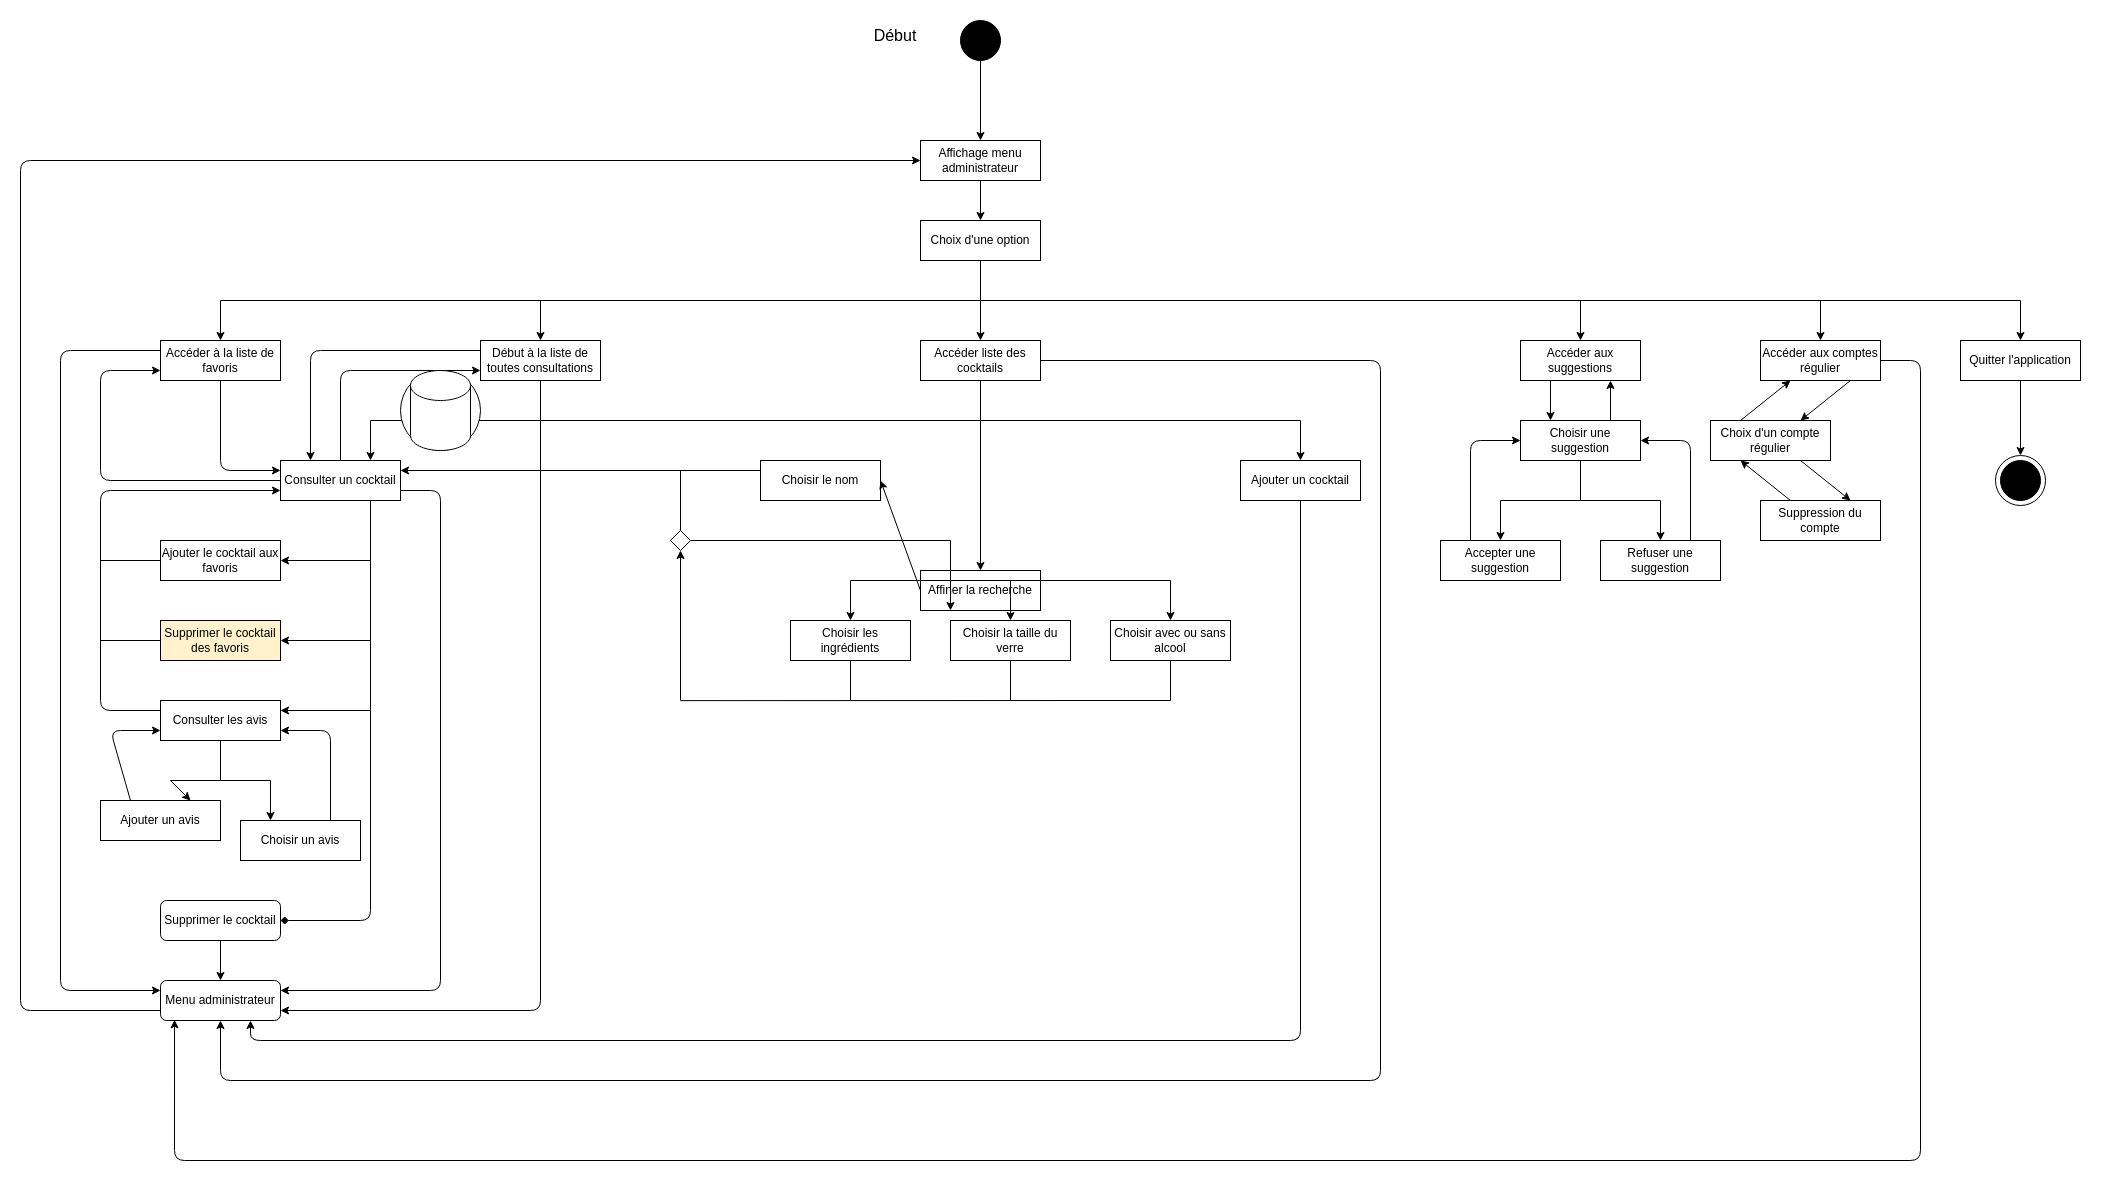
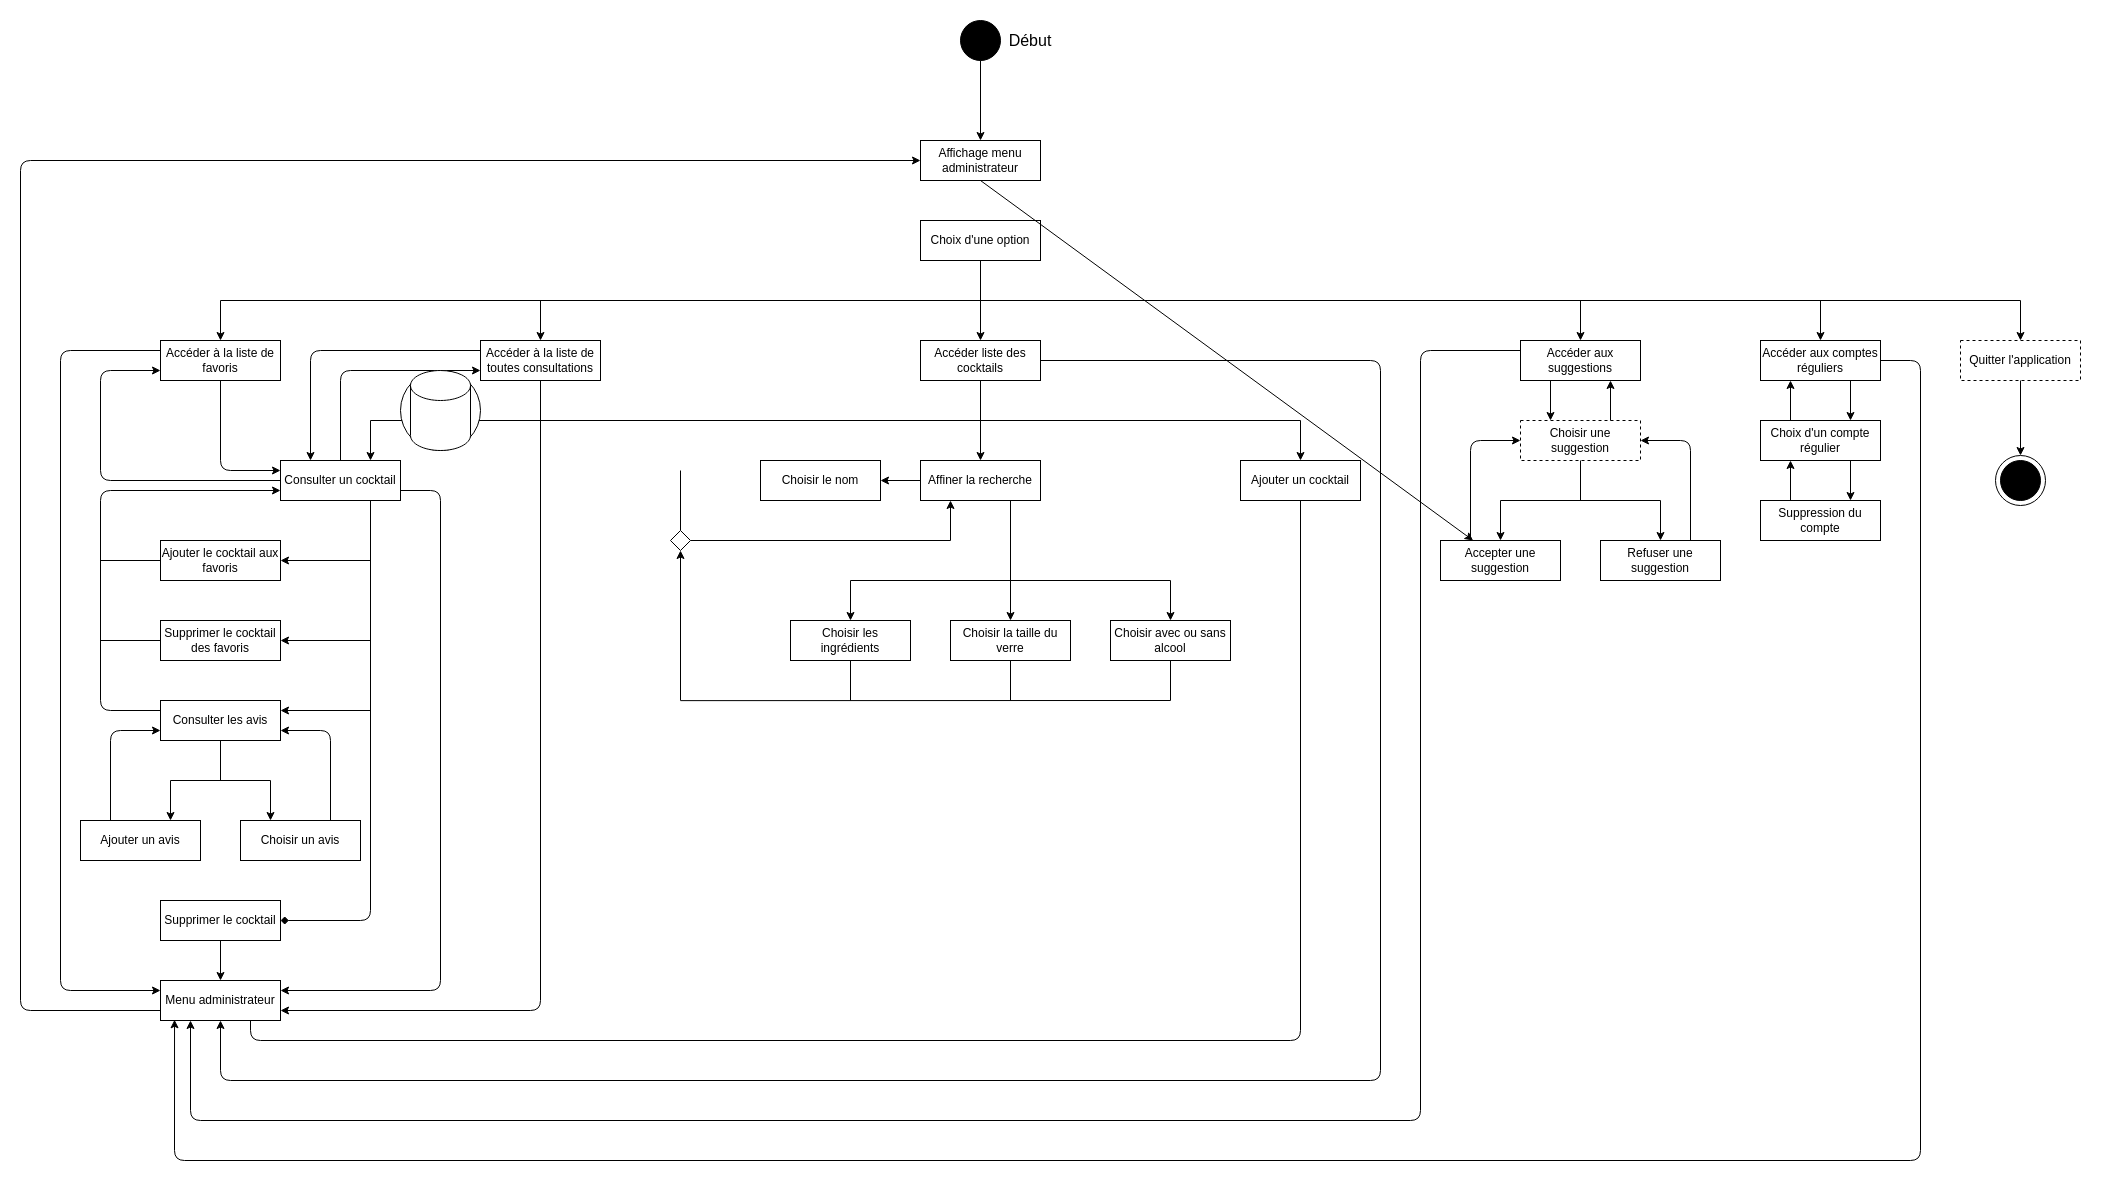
- <mxCell id="8" value="&lt;font style=&quot;font-size: 16px&quot;&gt;Début&lt;/font&gt;" style="text;html=1;strokeColor=none;fillColor=none;align=center;verticalAlign=middle;whiteSpace=wrap;rounded=0;" parent="1" vertex="1"><mxGeometry x="865" y="25" width="60" height="20" as="geometry" /></mxCell>
+ <mxCell id="8" value="&lt;font style=&quot;font-size: 16px&quot;&gt;Début&lt;/font&gt;" style="text;html=1;strokeColor=none;fillColor=none;align=center;verticalAlign=middle;whiteSpace=wrap;rounded=0;" parent="1" vertex="1"><mxGeometry x="1000" y="30" width="60" height="20" as="geometry" /></mxCell>
- <mxCell id="16" value="" style="endArrow=classic;html=1;entryX=0.5;entryY=0;entryDx=0;entryDy=0;exitX=0.5;exitY=1;exitDx=0;exitDy=0;" parent="1" source="3" target="14" edge="1"><mxGeometry width="50" height="50" relative="1" as="geometry"><mxPoint x="990" y="70" as="sourcePoint" /><mxPoint x="990" y="150" as="targetPoint" /></mxGeometry></mxCell>
+ <mxCell id="16" value="" style="endArrow=classic;html=1;exitX=0.5;exitY=1;exitDx=0;exitDy=0;" parent="1" source="3" target="80" edge="1"><mxGeometry width="50" height="50" relative="1" as="geometry"><mxPoint x="990" y="70" as="sourcePoint" /><mxPoint x="990" y="150" as="targetPoint" /></mxGeometry></mxCell>
- <mxCell id="64" value="Début à la liste de toutes consultations" style="rounded=0;whiteSpace=wrap;html=1;fillColor=#FFFFFF;" parent="1" vertex="1"><mxGeometry x="480" y="340" width="120" height="40" as="geometry" /></mxCell>
+ <mxCell id="64" value="Accéder à la liste de toutes consultations" style="rounded=0;whiteSpace=wrap;html=1;fillColor=#FFFFFF;" parent="1" vertex="1"><mxGeometry x="480" y="340" width="120" height="40" as="geometry" /></mxCell>
- <mxCell id="93" value="Accéder aux comptes régulier" style="rounded=0;whiteSpace=wrap;html=1;fillColor=#FFFFFF;" parent="1" vertex="1"><mxGeometry x="1760" y="340" width="120" height="40" as="geometry" /></mxCell>
+ <mxCell id="93" value="Accéder aux comptes réguliers" style="rounded=0;whiteSpace=wrap;html=1;fillColor=#FFFFFF;" parent="1" vertex="1"><mxGeometry x="1760" y="340" width="120" height="40" as="geometry" /></mxCell>
- <mxCell id="9" value="Quitter l'application" style="rounded=0;whiteSpace=wrap;html=1;fillColor=#FFFFFF;" parent="1" vertex="1"><mxGeometry x="1960" y="340" width="120" height="40" as="geometry" /></mxCell>
+ <mxCell id="9" value="Quitter l'application" style="rounded=0;whiteSpace=wrap;html=1;fillColor=#FFFFFF;dashed=1;" parent="1" vertex="1"><mxGeometry x="1960" y="340" width="120" height="40" as="geometry" /></mxCell>
- <mxCell id="84" value="Choisir une suggestion" style="rounded=0;whiteSpace=wrap;html=1;fillColor=#FFFFFF;" parent="1" vertex="1"><mxGeometry x="1520" y="420" width="120" height="40" as="geometry" /></mxCell>
+ <mxCell id="84" value="Choisir une suggestion" style="rounded=0;whiteSpace=wrap;html=1;fillColor=#FFFFFF;dashed=1;" parent="1" vertex="1"><mxGeometry x="1520" y="420" width="120" height="40" as="geometry" /></mxCell>
- <mxCell id="95" value="Choix d'un compte régulier" style="rounded=0;whiteSpace=wrap;html=1;fillColor=#FFFFFF;" parent="1" vertex="1"><mxGeometry x="1710" y="420" width="120" height="40" as="geometry" /></mxCell>
+ <mxCell id="95" value="Choix d'un compte régulier" style="rounded=0;whiteSpace=wrap;html=1;fillColor=#FFFFFF;" parent="1" vertex="1"><mxGeometry x="1760" y="420" width="120" height="40" as="geometry" /></mxCell>
- <mxCell id="36" value="" style="endArrow=classic;html=1;entryX=1;entryY=0.25;entryDx=0;entryDy=0;exitX=0;exitY=0.25;exitDx=0;exitDy=0;" parent="1" source="18" target="30" edge="1"><mxGeometry width="50" height="50" relative="1" as="geometry"><mxPoint x="850" y="490" as="sourcePoint" /><mxPoint x="730" y="490" as="targetPoint" /></mxGeometry></mxCell>
- <mxCell id="28" value="Affiner la recherche" style="rounded=0;whiteSpace=wrap;html=1;fillColor=#FFFFFF;" parent="1" vertex="1"><mxGeometry x="920" y="570" width="120" height="40" as="geometry" /></mxCell>
+ <mxCell id="28" value="Affiner la recherche" style="rounded=0;whiteSpace=wrap;html=1;fillColor=#FFFFFF;" parent="1" vertex="1"><mxGeometry x="920" y="460" width="120" height="40" as="geometry" /></mxCell>
- <mxCell id="34" value="Supprimer le cocktail des favoris" style="rounded=0;whiteSpace=wrap;html=1;fillColor=#fff2cc;" parent="1" vertex="1"><mxGeometry x="160" y="620" width="120" height="40" as="geometry" /></mxCell>
+ <mxCell id="34" value="Supprimer le cocktail des favoris" style="rounded=0;whiteSpace=wrap;html=1;fillColor=#FFFFFF;" parent="1" vertex="1"><mxGeometry x="160" y="620" width="120" height="40" as="geometry" /></mxCell>
- <mxCell id="54" value="Ajouter un avis" style="rounded=0;whiteSpace=wrap;html=1;fillColor=#FFFFFF;" parent="1" vertex="1"><mxGeometry x="100" y="800" width="120" height="40" as="geometry" /></mxCell>
+ <mxCell id="54" value="Ajouter un avis" style="rounded=0;whiteSpace=wrap;html=1;fillColor=#FFFFFF;" parent="1" vertex="1"><mxGeometry x="80" y="820" width="120" height="40" as="geometry" /></mxCell>
- <mxCell id="75" value="Supprimer le cocktail" style="whiteSpace=wrap;html=1;fillColor=#FFFFFF;rounded=1;" parent="1" vertex="1"><mxGeometry x="160" y="900" width="120" height="40" as="geometry" /></mxCell>
+ <mxCell id="75" value="Supprimer le cocktail" style="rounded=0;whiteSpace=wrap;html=1;fillColor=#FFFFFF;" parent="1" vertex="1"><mxGeometry x="160" y="900" width="120" height="40" as="geometry" /></mxCell>
- <mxCell id="35" value="Menu administrateur" style="whiteSpace=wrap;html=1;fillColor=#FFFFFF;rounded=1;" parent="1" vertex="1"><mxGeometry x="160" y="980" width="120" height="40" as="geometry" /></mxCell>
+ <mxCell id="35" value="Menu administrateur" style="rounded=0;whiteSpace=wrap;html=1;fillColor=#FFFFFF;" parent="1" vertex="1"><mxGeometry x="160" y="980" width="120" height="40" as="geometry" /></mxCell>
- <mxCell id="91" value="" style="endArrow=classic;html=1;entryX=0.75;entryY=1;entryDx=0;entryDy=0;exitX=0.5;exitY=1;exitDx=0;exitDy=0;" parent="1" source="62" target="35" edge="1"><mxGeometry width="50" height="50" relative="1" as="geometry"><mxPoint x="820" y="720" as="sourcePoint" /><mxPoint x="870" y="670" as="targetPoint" /><Array as="points"><mxPoint x="1300" y="1040" /><mxPoint x="250" y="1040" /></Array></mxGeometry></mxCell>
+ <mxCell id="91" value="" style="endArrow=none;html=1;entryX=0.75;entryY=1;entryDx=0;entryDy=0;exitX=0.5;exitY=1;exitDx=0;exitDy=0;" parent="1" source="62" target="35" edge="1"><mxGeometry width="50" height="50" relative="1" as="geometry"><mxPoint x="820" y="720" as="sourcePoint" /><mxPoint x="870" y="670" as="targetPoint" /><Array as="points"><mxPoint x="1300" y="1040" /><mxPoint x="250" y="1040" /></Array></mxGeometry></mxCell>
+ <mxCell id="92" value="" style="endArrow=classic;html=1;entryX=0.25;entryY=1;entryDx=0;entryDy=0;exitX=0;exitY=0.25;exitDx=0;exitDy=0;" parent="1" source="78" target="35" edge="1"><mxGeometry width="50" height="50" relative="1" as="geometry"><mxPoint x="820" y="720" as="sourcePoint" /><mxPoint x="870" y="670" as="targetPoint" /><Array as="points"><mxPoint x="1420" y="350" /><mxPoint x="1420" y="1120" /><mxPoint x="190" y="1120" /></Array></mxGeometry></mxCell>
